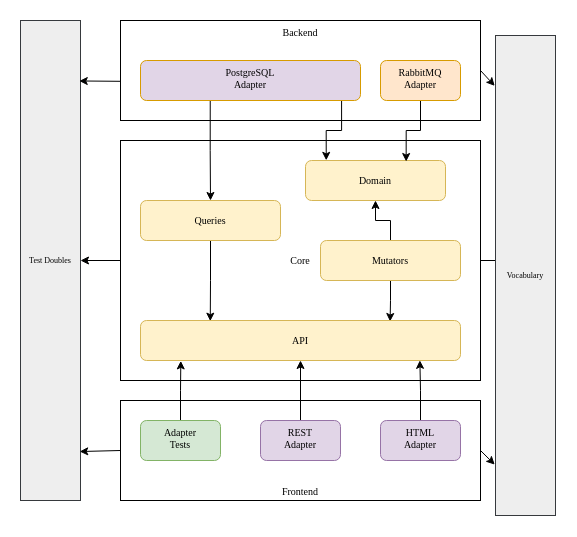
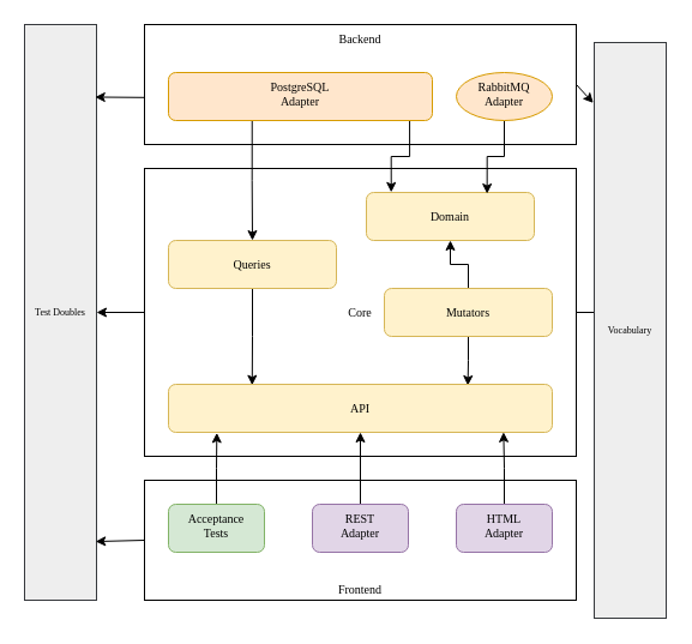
- <mxCell id="22" value="PostgreSQL&lt;br&gt;Adapter" style="rounded=1;whiteSpace=wrap;html=1;shadow=0;glass=0;sketch=0;fontFamily=Verdana;fontSize=10;align=center;verticalAlign=top;fillColor=#e1d5e7;strokeColor=#d79b00;" parent="1" vertex="1"><mxGeometry x="140" y="60" width="220" height="40" as="geometry" /></mxCell>
+ <mxCell id="22" value="PostgreSQL&lt;br&gt;Adapter" style="rounded=1;whiteSpace=wrap;html=1;shadow=0;glass=0;sketch=0;fontFamily=Verdana;fontSize=10;align=center;verticalAlign=top;fillColor=#ffe6cc;strokeColor=#d79b00;" parent="1" vertex="1"><mxGeometry x="140" y="60" width="220" height="40" as="geometry" /></mxCell>
- <mxCell id="24" value="RabbitMQ&lt;br&gt;Adapter" style="rounded=1;whiteSpace=wrap;html=1;shadow=0;glass=0;sketch=0;fontFamily=Verdana;fontSize=10;align=center;verticalAlign=top;fillColor=#ffe6cc;strokeColor=#d79b00;" parent="1" vertex="1"><mxGeometry x="380" y="60" width="80" height="40" as="geometry" /></mxCell>
+ <mxCell id="24" value="RabbitMQ&lt;br&gt;Adapter" style="ellipse;whiteSpace=wrap;html=1;shadow=0;glass=0;sketch=0;fontFamily=Verdana;fontSize=10;align=center;verticalAlign=top;fillColor=#ffe6cc;strokeColor=#d79b00;" parent="1" vertex="1"><mxGeometry x="380" y="60" width="80" height="40" as="geometry" /></mxCell>
- <mxCell id="14" value="Adapter&lt;br&gt;Tests" style="rounded=1;whiteSpace=wrap;html=1;shadow=0;glass=0;sketch=0;fontFamily=Verdana;fontSize=10;align=center;verticalAlign=top;fillColor=#d5e8d4;strokeColor=#82b366;" parent="1" vertex="1"><mxGeometry x="140" y="420" width="80" height="40" as="geometry" /></mxCell>
+ <mxCell id="14" value="Acceptance&lt;br&gt;Tests" style="rounded=1;whiteSpace=wrap;html=1;shadow=0;glass=0;sketch=0;fontFamily=Verdana;fontSize=10;align=center;verticalAlign=top;fillColor=#d5e8d4;strokeColor=#82b366;" parent="1" vertex="1"><mxGeometry x="140" y="420" width="80" height="40" as="geometry" /></mxCell>
- <mxCell id="29" value="" style="endArrow=classic;html=1;fontFamily=Verdana;fontSize=8;exitX=1;exitY=0.5;exitDx=0;exitDy=0;entryX=-0.013;entryY=0.894;entryDx=0;entryDy=0;entryPerimeter=0;" parent="1" source="2" target="25" edge="1"><mxGeometry width="50" height="50" relative="1" as="geometry"><mxPoint x="410" y="420" as="sourcePoint" /><mxPoint x="460" y="370" as="targetPoint" /></mxGeometry></mxCell>
